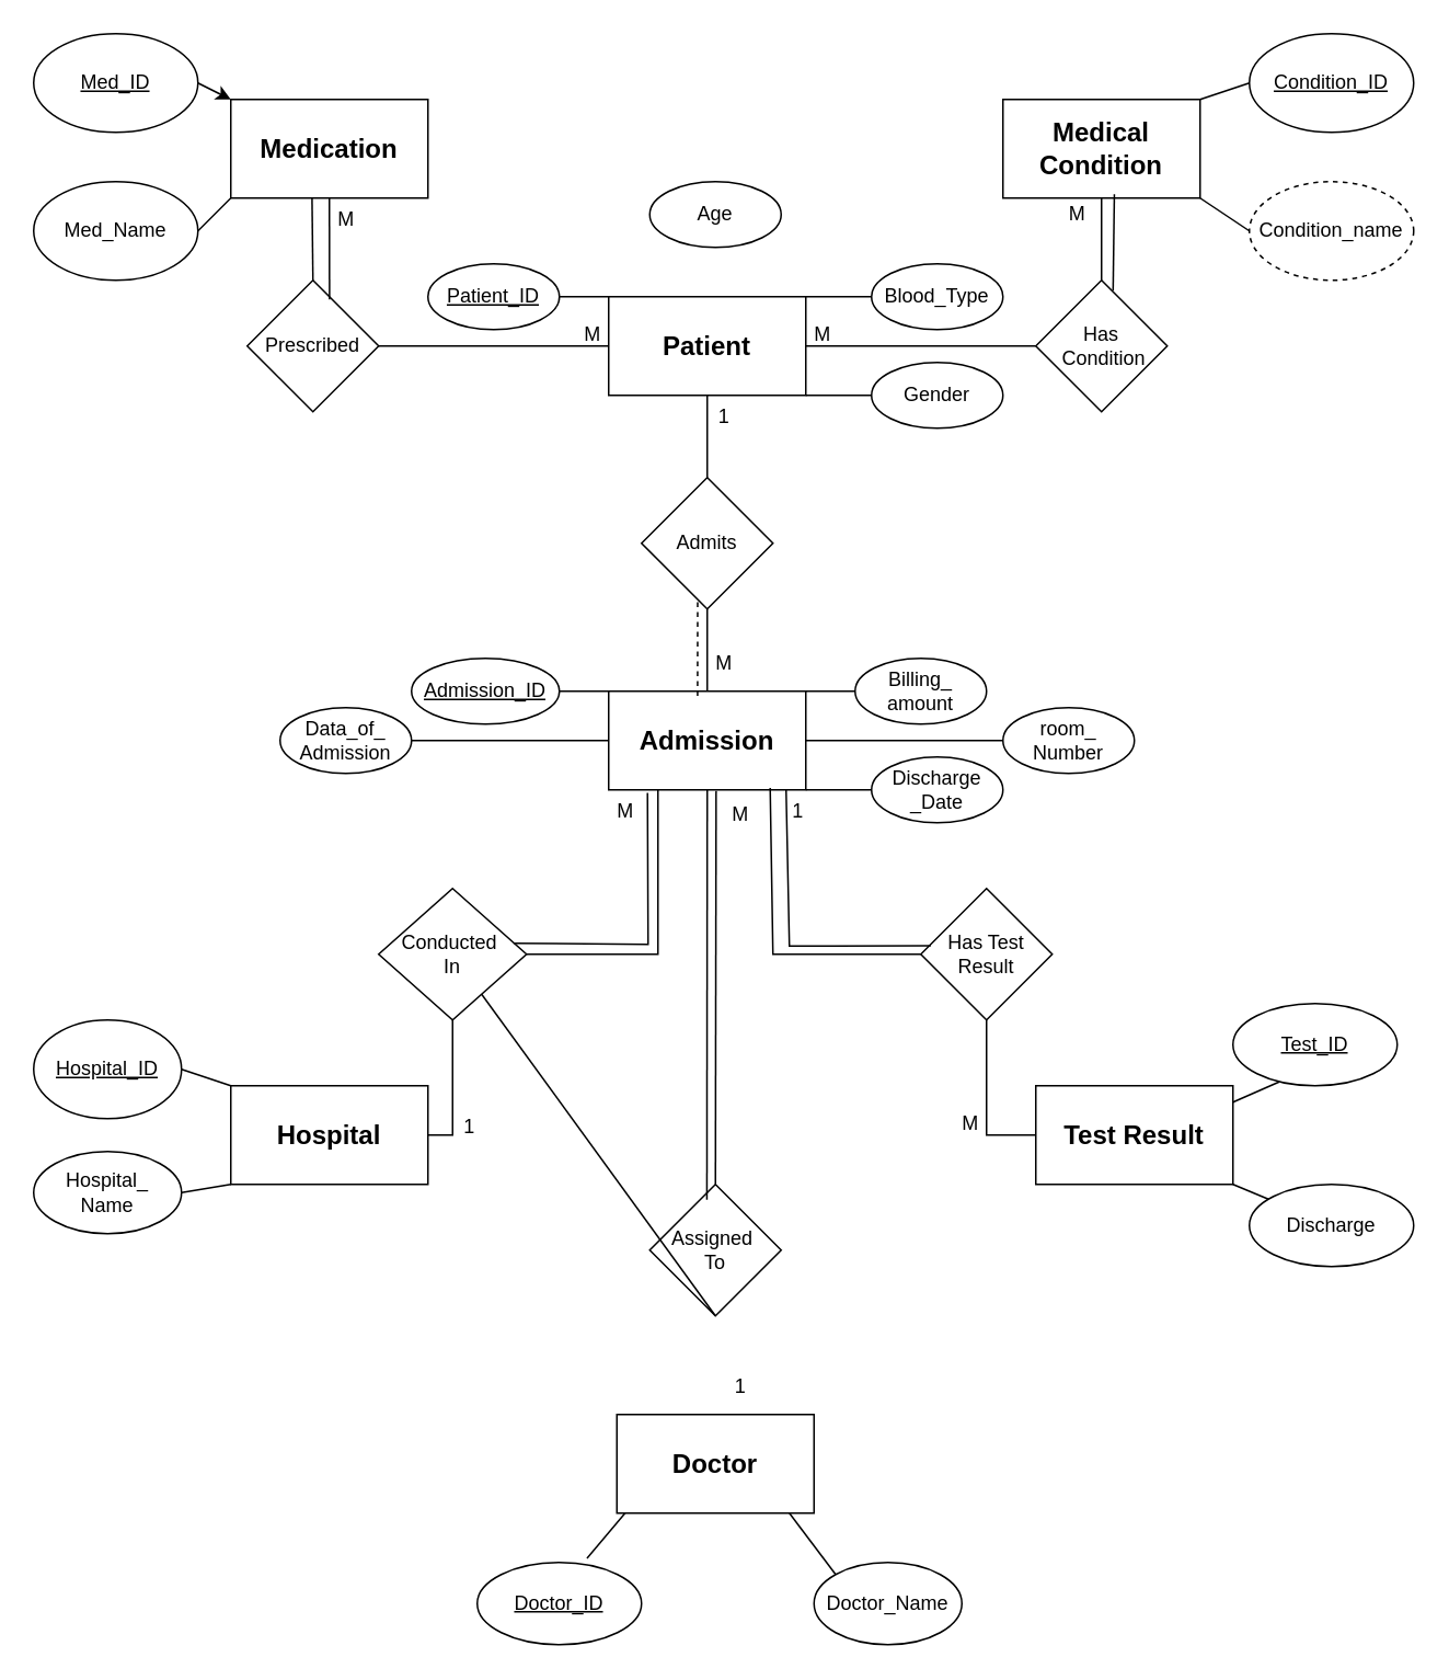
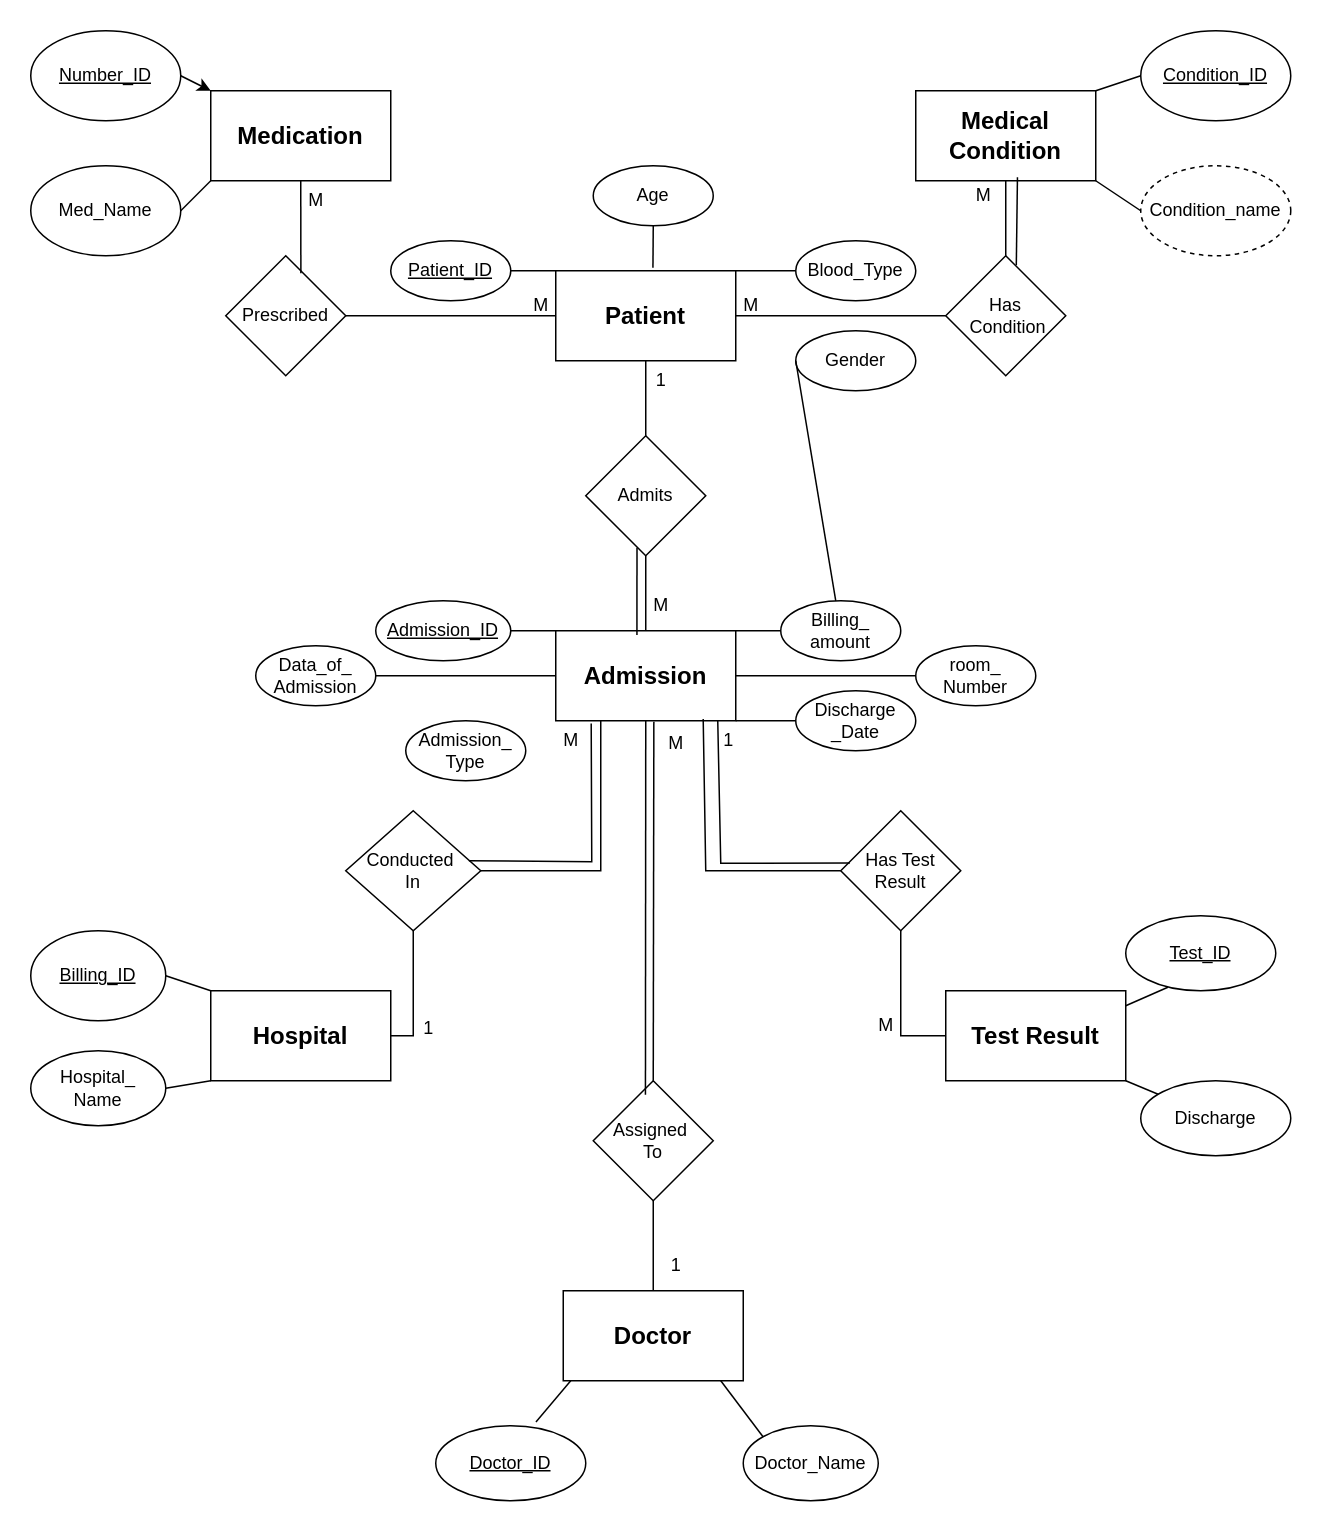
- <mxCell id="4" value="&lt;u&gt;Med_ID&lt;/u&gt;" style="ellipse;whiteSpace=wrap;html=1;" vertex="1" parent="1"><mxGeometry x="20" width="100" height="60" as="geometry" y="20" /></mxCell>
+ <mxCell id="4" value="&lt;u&gt;Number_ID&lt;/u&gt;" style="ellipse;whiteSpace=wrap;html=1;" vertex="1" parent="1"><mxGeometry x="20" width="100" height="60" as="geometry" y="20" /></mxCell>
- <mxCell id="80" value="" style="endArrow=none;html=1;rounded=0;exitX=0.5;exitY=0;exitDx=0;exitDy=0;entryX=0.412;entryY=0.999;entryDx=0;entryDy=0;entryPerimeter=0;" edge="1" parent="1" source="79" target="2"><mxGeometry width="50" height="50" relative="1" as="geometry"><mxPoint x="150" y="170" as="sourcePoint" /><mxPoint x="200" y="120" as="targetPoint" /></mxGeometry></mxCell>
+ <mxCell id="48" value="" style="endArrow=none;html=1;rounded=0;exitX=0.54;exitY=-0.034;exitDx=0;exitDy=0;entryX=0.5;entryY=1;entryDx=0;entryDy=0;exitPerimeter=0;" edge="1" parent="1" source="12" target="47"><mxGeometry width="50" height="50" relative="1" as="geometry"><mxPoint x="380" y="180" as="sourcePoint" /><mxPoint x="430" y="130" as="targetPoint" /></mxGeometry></mxCell>
- <mxCell id="17" value="" style="endArrow=none;html=1;rounded=0;entryX=1;entryY=1;entryDx=0;entryDy=0;exitX=0;exitY=0.5;exitDx=0;exitDy=0;" edge="1" parent="1" source="14" target="12"><mxGeometry width="50" height="50" relative="1" as="geometry"><mxPoint x="410" y="290" as="sourcePoint" /><mxPoint x="460" y="240" as="targetPoint" /></mxGeometry></mxCell>
+ <mxCell id="17" value="" style="endArrow=none;html=1;rounded=0;exitX=0;exitY=0.5;exitDx=0;exitDy=0;" edge="1" parent="1" source="14" target="20"><mxGeometry width="50" height="50" relative="1" as="geometry"><mxPoint x="410" y="290" as="sourcePoint" /><mxPoint x="460" y="240" as="targetPoint" /></mxGeometry></mxCell>
- <mxCell id="54" value="" style="endArrow=none;html=1;rounded=0;exitX=0.451;exitY=0.046;exitDx=0;exitDy=0;exitPerimeter=0;entryX=0.427;entryY=0.933;entryDx=0;entryDy=0;entryPerimeter=0;dashed=1;" edge="1" parent="1" source="19" target="49"><mxGeometry width="50" height="50" relative="1" as="geometry"><mxPoint x="310" y="380" as="sourcePoint" /><mxPoint x="360" y="330" as="targetPoint" /></mxGeometry></mxCell>
+ <mxCell id="54" value="" style="endArrow=none;html=1;rounded=0;exitX=0.451;exitY=0.046;exitDx=0;exitDy=0;exitPerimeter=0;entryX=0.427;entryY=0.933;entryDx=0;entryDy=0;entryPerimeter=0;" edge="1" parent="1" source="19" target="49"><mxGeometry width="50" height="50" relative="1" as="geometry"><mxPoint x="310" y="380" as="sourcePoint" /><mxPoint x="360" y="330" as="targetPoint" /></mxGeometry></mxCell>
+ <mxCell id="24" value="Admission_&lt;div&gt;Type&lt;/div&gt;" style="ellipse;whiteSpace=wrap;html=1;" vertex="1" parent="1"><mxGeometry x="270" y="480" width="80" height="40" as="geometry" /></mxCell>
- <mxCell id="35" value="&lt;u&gt;Hospital_ID&lt;/u&gt;" style="ellipse;whiteSpace=wrap;html=1;" vertex="1" parent="1"><mxGeometry x="20" y="620" width="90" height="60" as="geometry" /></mxCell>
+ <mxCell id="35" value="&lt;u&gt;Billing_ID&lt;/u&gt;" style="ellipse;whiteSpace=wrap;html=1;" vertex="1" parent="1"><mxGeometry x="20" y="620" width="90" height="60" as="geometry" /></mxCell>
- <mxCell id="56" value="" style="endArrow=none;html=1;rounded=0;exitX=0.5;exitY=1;exitDx=0;exitDy=0;" edge="1" parent="1" source="55" target="61"><mxGeometry width="50" height="50" relative="1" as="geometry"><mxPoint x="450" y="700" as="sourcePoint" /><mxPoint x="500" y="650" as="targetPoint" /></mxGeometry></mxCell>
+ <mxCell id="56" value="" style="endArrow=none;html=1;rounded=0;exitX=0.5;exitY=1;exitDx=0;exitDy=0;entryX=0.5;entryY=0;entryDx=0;entryDy=0;" edge="1" parent="1" source="55" target="32"><mxGeometry width="50" height="50" relative="1" as="geometry"><mxPoint x="450" y="700" as="sourcePoint" /><mxPoint x="500" y="650" as="targetPoint" /></mxGeometry></mxCell>
